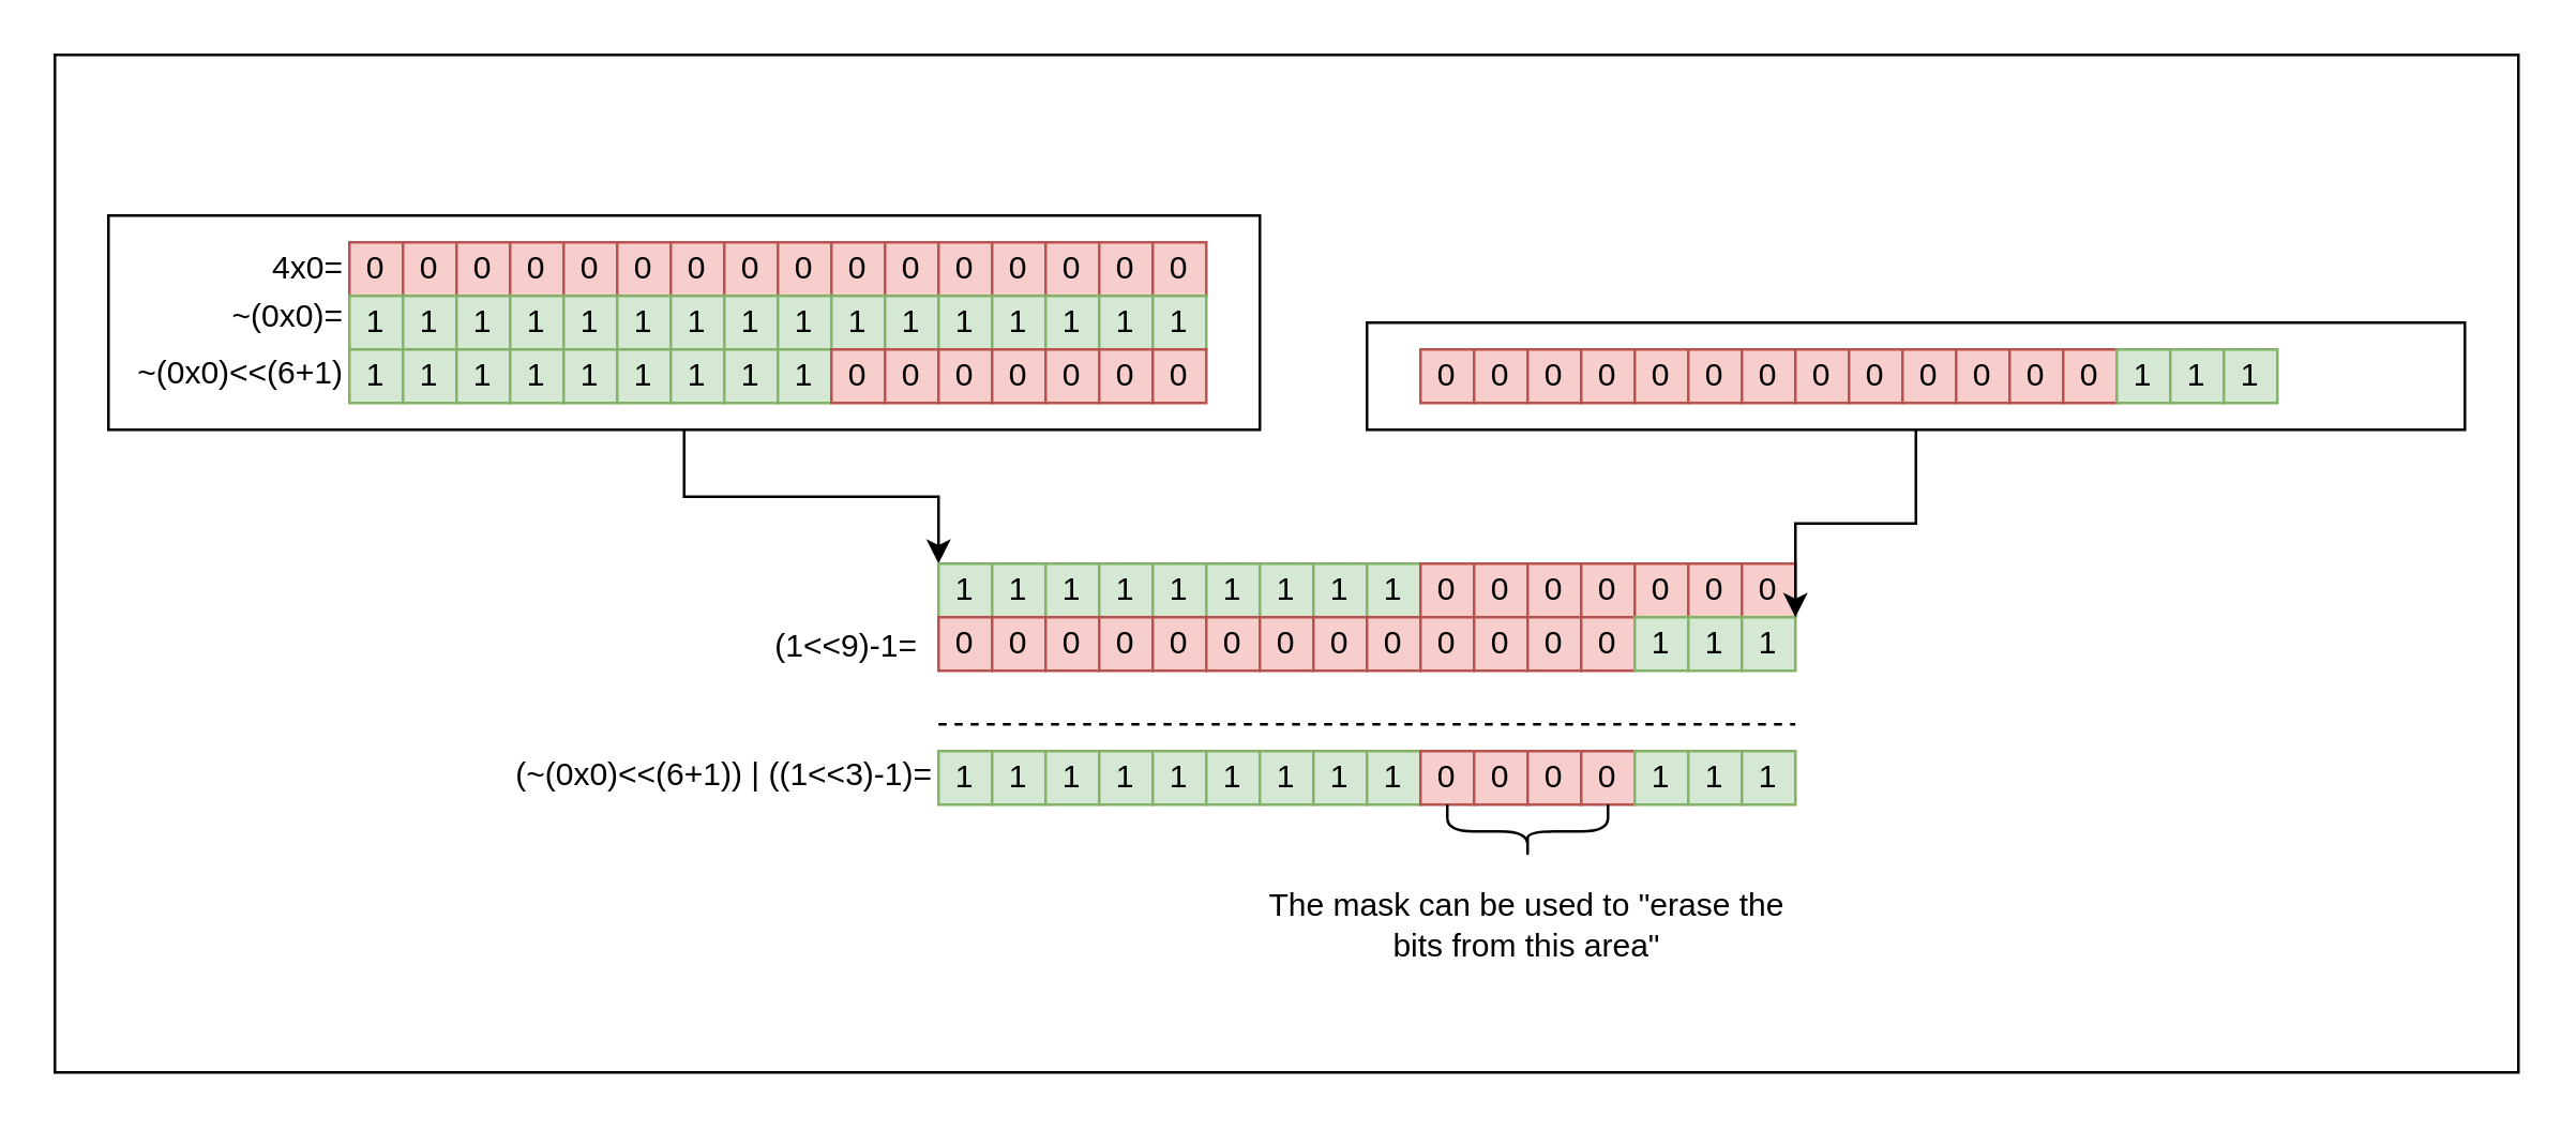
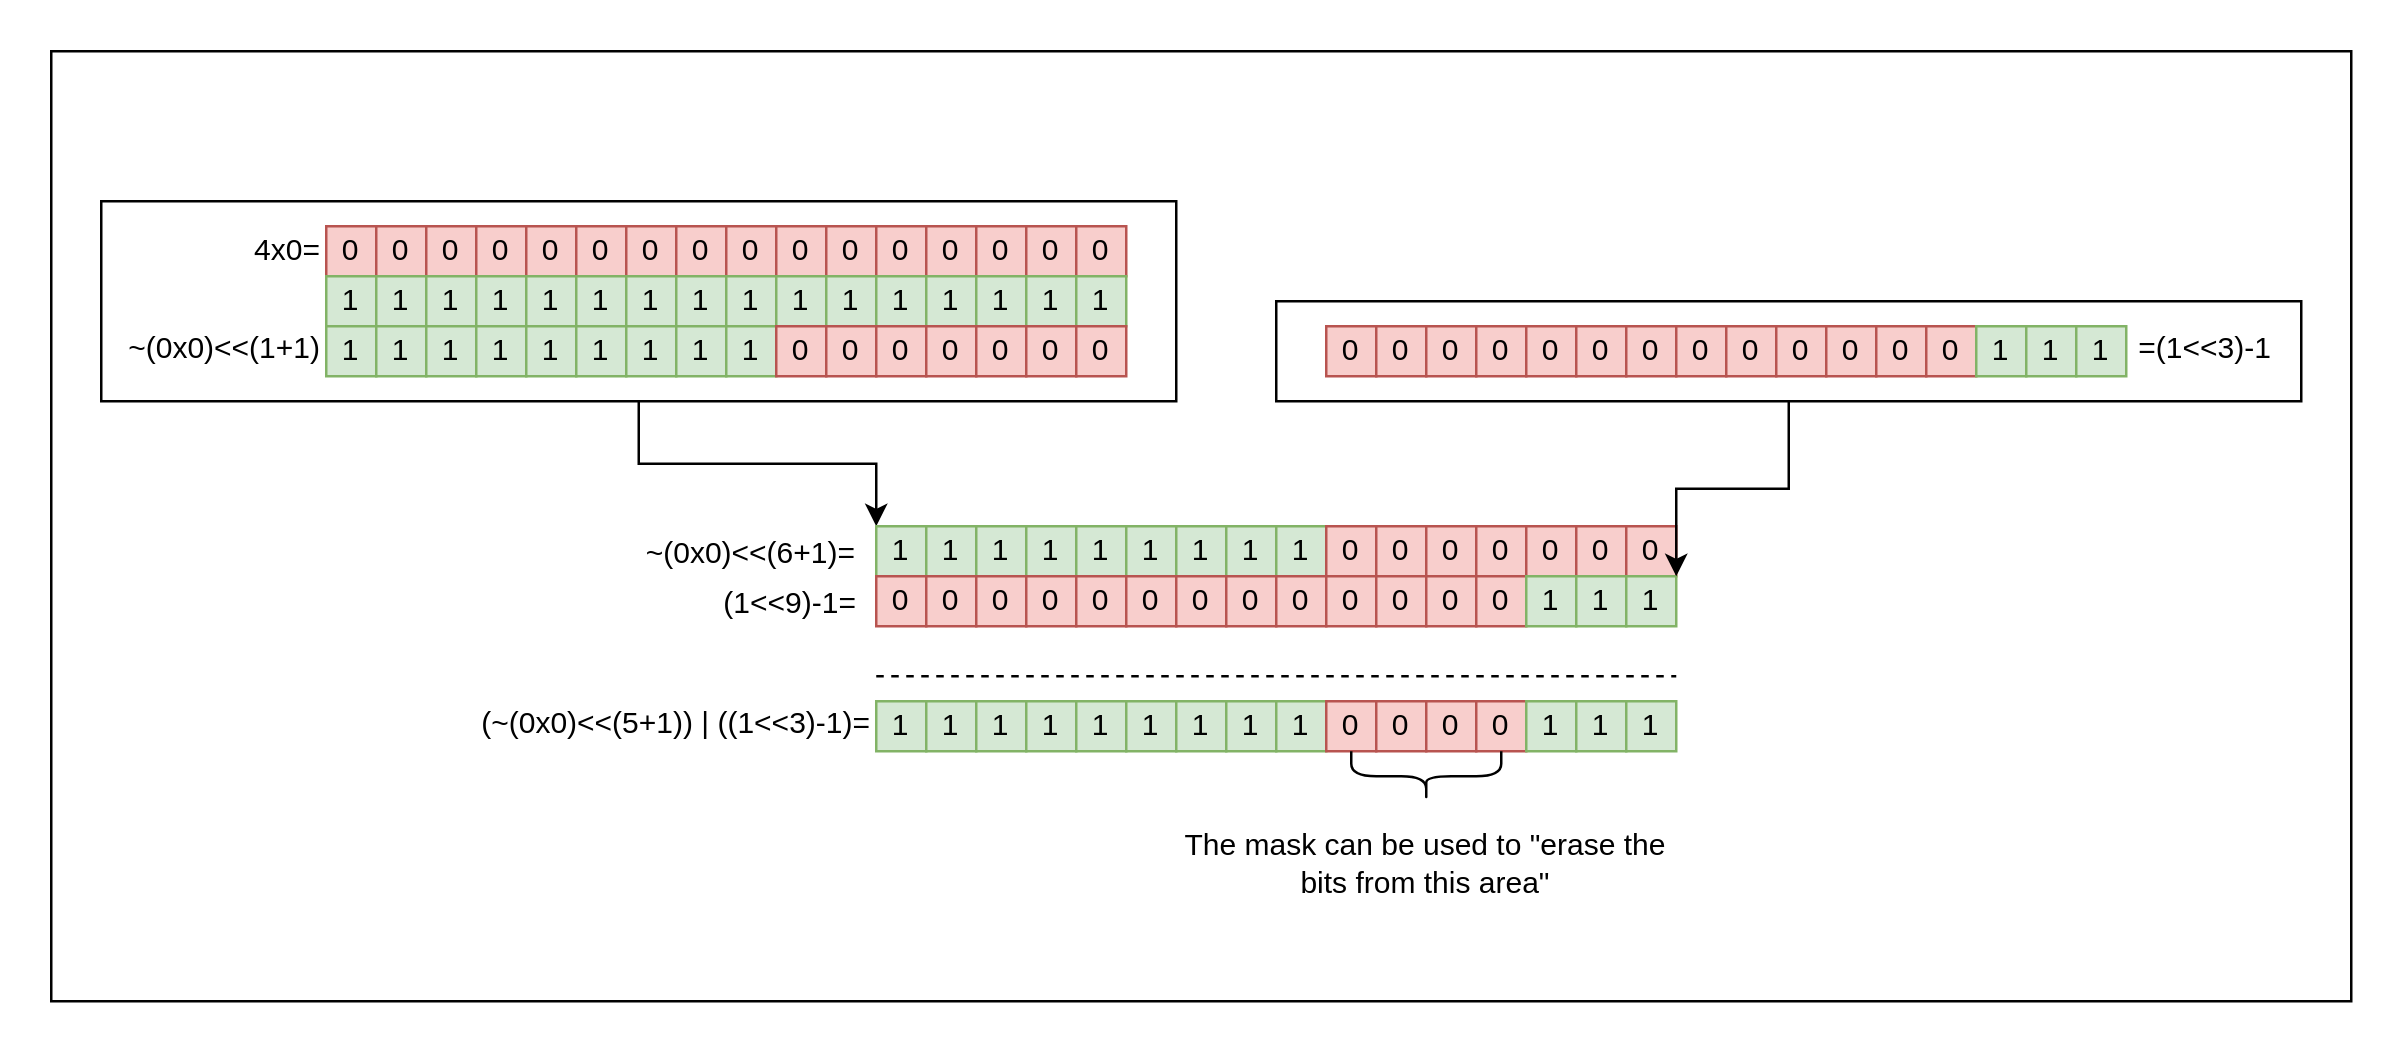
- <mxCell id="55" value="~(0x0)=" style="text;html=1;strokeColor=none;fillColor=none;align=right;verticalAlign=middle;whiteSpace=wrap;rounded=0;" vertex="1" parent="1"><mxGeometry x="70" y="108.75" width="60" height="17.5" as="geometry" /></mxCell>
+ <mxCell id="73" value="&amp;nbsp;=(1&amp;lt;&amp;lt;3)-1" style="text;html=1;strokeColor=none;fillColor=none;align=left;verticalAlign=middle;whiteSpace=wrap;rounded=0;" vertex="1" parent="1"><mxGeometry x="850" y="130" width="60" height="17.5" as="geometry" /></mxCell>
- <mxCell id="56" value="~(0x0)&amp;lt;&amp;lt;(6+1)" style="text;html=1;strokeColor=none;fillColor=none;align=right;verticalAlign=middle;whiteSpace=wrap;rounded=0;" vertex="1" parent="1"><mxGeometry x="50" y="130" width="80" height="17.5" as="geometry" /></mxCell>
+ <mxCell id="56" value="~(0x0)&amp;lt;&amp;lt;(1+1)" style="text;html=1;strokeColor=none;fillColor=none;align=right;verticalAlign=middle;whiteSpace=wrap;rounded=0;" vertex="1" parent="1"><mxGeometry x="50" y="130" width="80" height="17.5" as="geometry" /></mxCell>
+ <mxCell id="123" value="~(0x0)&amp;lt;&amp;lt;(6+1)=" style="text;html=1;strokeColor=none;fillColor=none;align=right;verticalAlign=middle;whiteSpace=wrap;rounded=0;" vertex="1" parent="1"><mxGeometry x="250" y="212.5" width="94" height="17.5" as="geometry" /></mxCell>
- <mxCell id="125" value="(~(0x0)&amp;lt;&amp;lt;(6+1)) | ((1&amp;lt;&amp;lt;3)-1)=" style="text;html=1;strokeColor=none;fillColor=none;align=right;verticalAlign=middle;whiteSpace=wrap;rounded=0;" vertex="1" parent="1"><mxGeometry x="140" y="280" width="210" height="17.5" as="geometry" /></mxCell>
+ <mxCell id="125" value="(~(0x0)&amp;lt;&amp;lt;(5+1)) | ((1&amp;lt;&amp;lt;3)-1)=" style="text;html=1;strokeColor=none;fillColor=none;align=right;verticalAlign=middle;whiteSpace=wrap;rounded=0;" vertex="1" parent="1"><mxGeometry x="140" y="280" width="210" height="17.5" as="geometry" /></mxCell>
